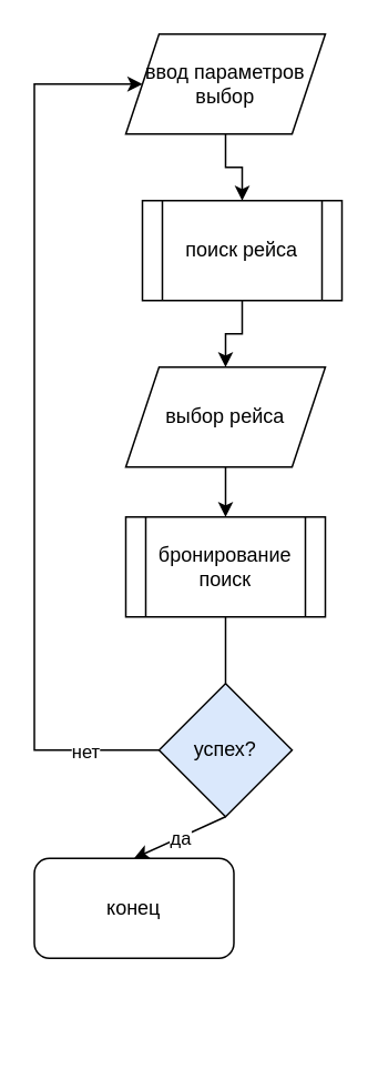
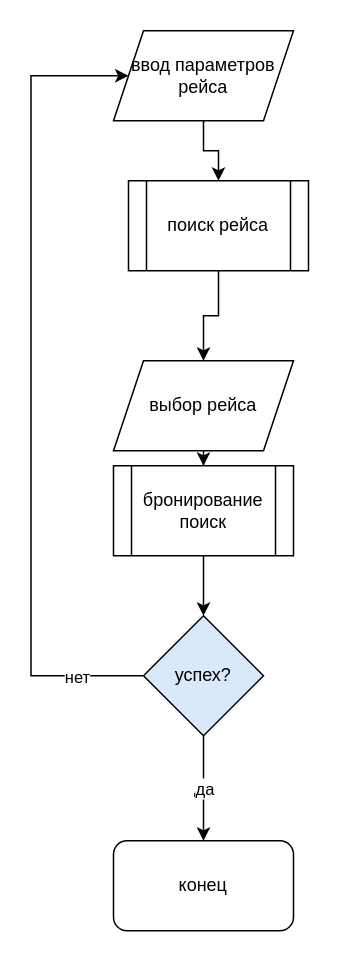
- <mxCell id="3" value="ввод параметров выбор" style="shape=parallelogram;perimeter=parallelogramPerimeter;whiteSpace=wrap;html=1;fixedSize=1;strokeWidth=1;" vertex="1" parent="1"><mxGeometry x="75" y="20" width="120" height="60" as="geometry" /></mxCell>
+ <mxCell id="3" value="ввод параметров рейса" style="shape=parallelogram;perimeter=parallelogramPerimeter;whiteSpace=wrap;html=1;fixedSize=1;strokeWidth=1;" vertex="1" parent="1"><mxGeometry x="75" y="20" width="120" height="60" as="geometry" /></mxCell>
- <mxCell id="7" value="выбор рейса" style="shape=parallelogram;perimeter=parallelogramPerimeter;whiteSpace=wrap;html=1;fixedSize=1;strokeWidth=1;" vertex="1" parent="1"><mxGeometry x="75" y="220" width="120" height="60" as="geometry" /></mxCell>
+ <mxCell id="7" value="выбор рейса" style="shape=parallelogram;perimeter=parallelogramPerimeter;whiteSpace=wrap;html=1;fixedSize=1;strokeWidth=1;" vertex="1" parent="1"><mxGeometry x="75" y="240" width="120" height="60" as="geometry" /></mxCell>
- <mxCell id="8" value="" style="edgeStyle=orthogonalEdgeStyle;rounded=0;orthogonalLoop=1;jettySize=auto;html=1;endArrow=none;" edge="1" parent="1" source="9" target="10"><mxGeometry relative="1" as="geometry" /></mxCell>
+ <mxCell id="8" value="" style="edgeStyle=orthogonalEdgeStyle;rounded=0;orthogonalLoop=1;jettySize=auto;html=1;" edge="1" parent="1" source="9" target="10"><mxGeometry relative="1" as="geometry" /></mxCell>
- <mxCell id="11" value="конец" style="rounded=1;whiteSpace=wrap;html=1;strokeWidth=1;" vertex="1" parent="1"><mxGeometry x="20" y="515" width="120" height="60" as="geometry" /></mxCell>
+ <mxCell id="11" value="конец" style="rounded=1;whiteSpace=wrap;html=1;strokeWidth=1;" vertex="1" parent="1"><mxGeometry x="75" y="560" width="120" height="60" as="geometry" /></mxCell>
